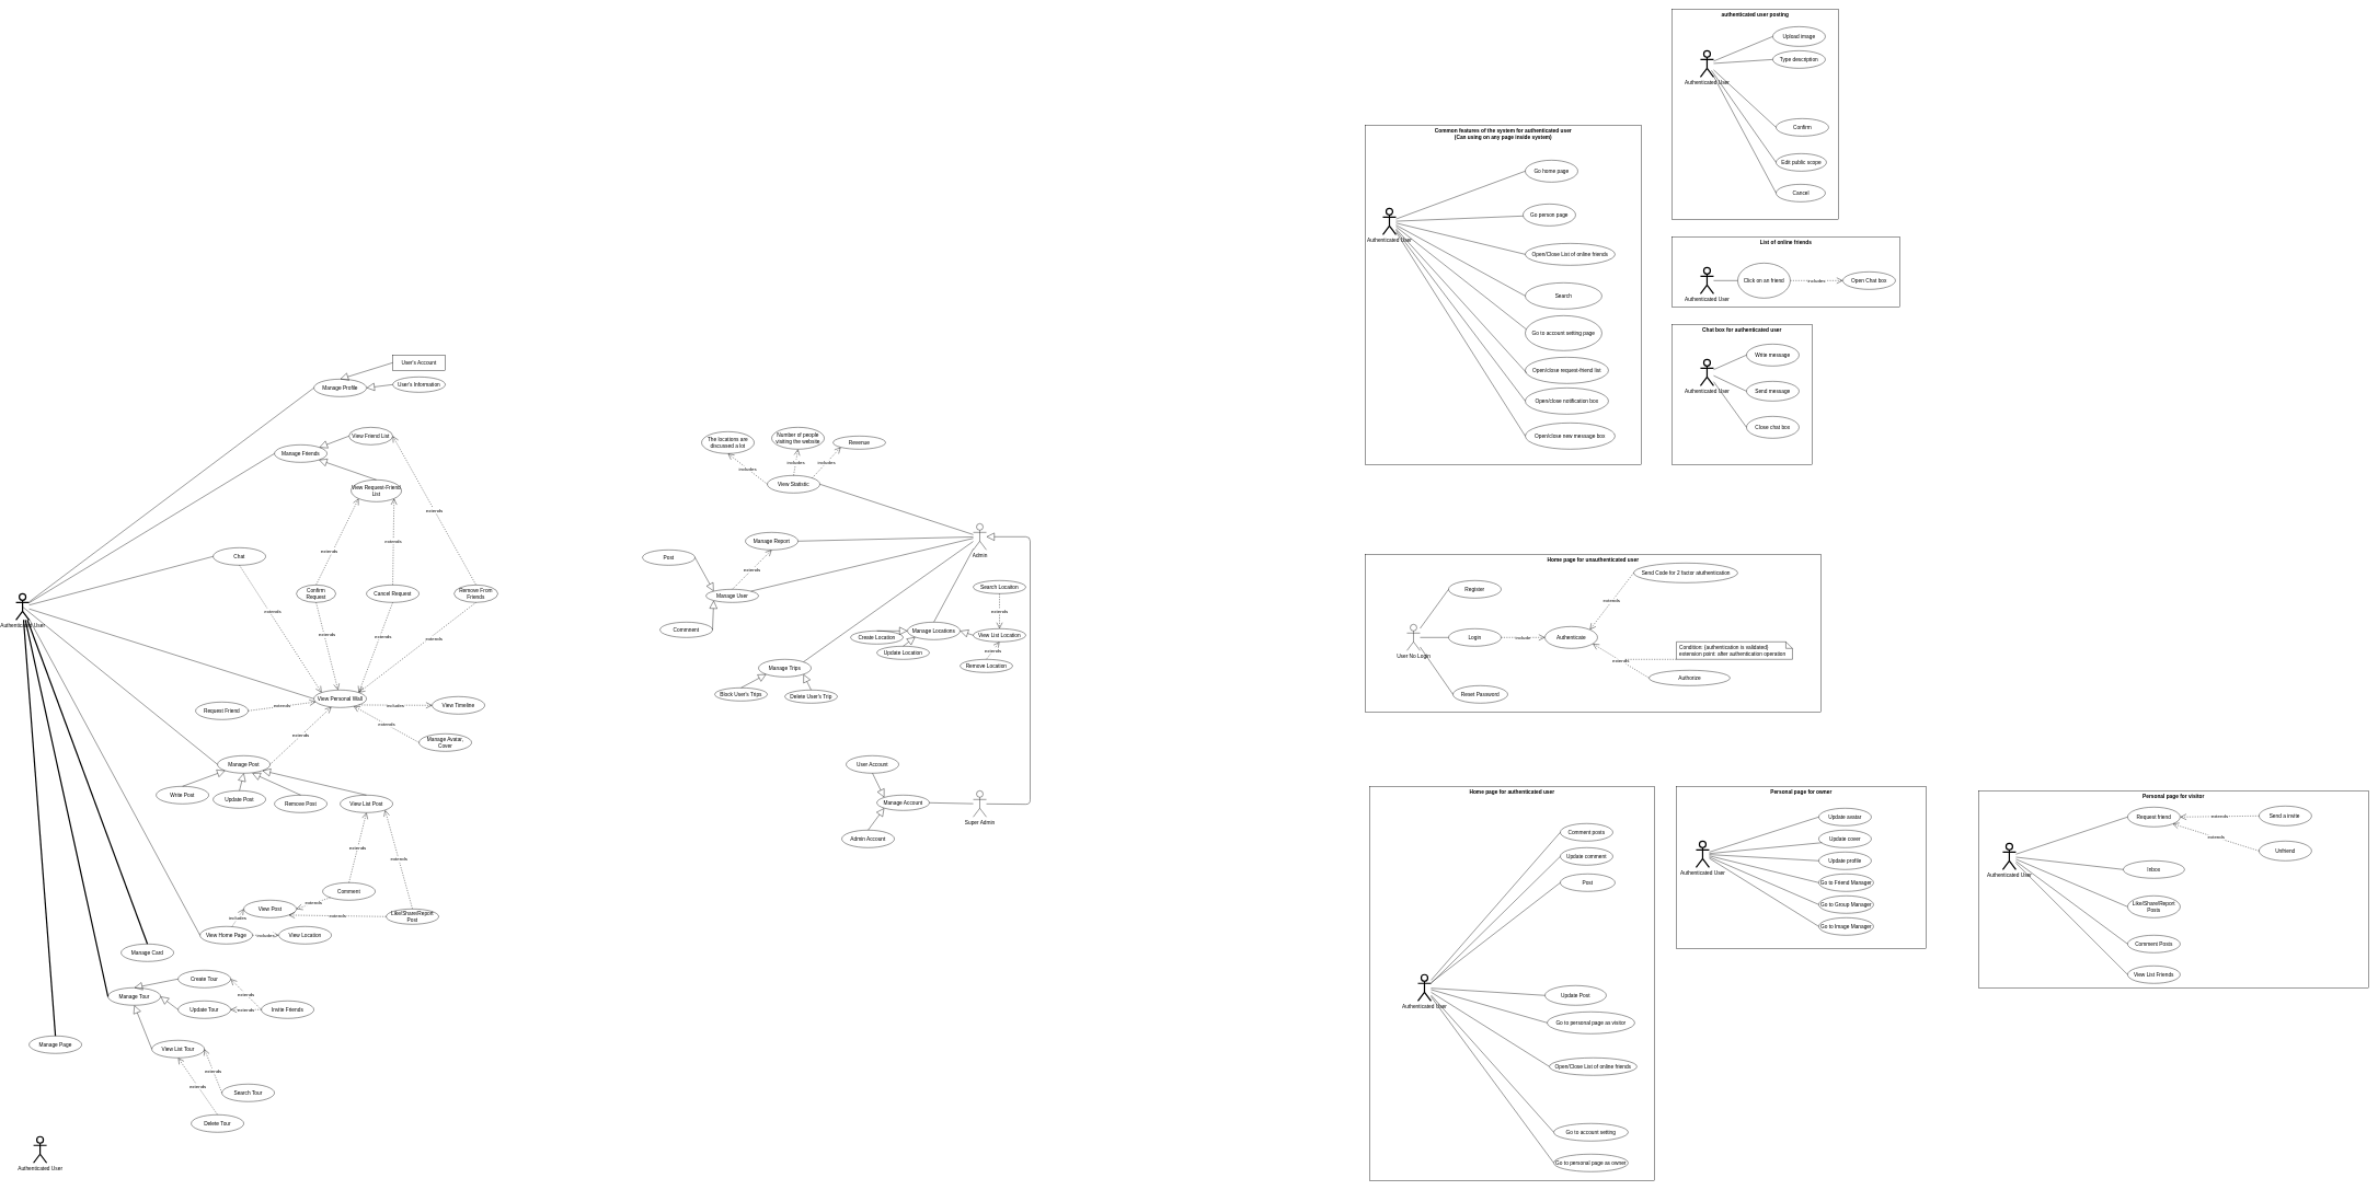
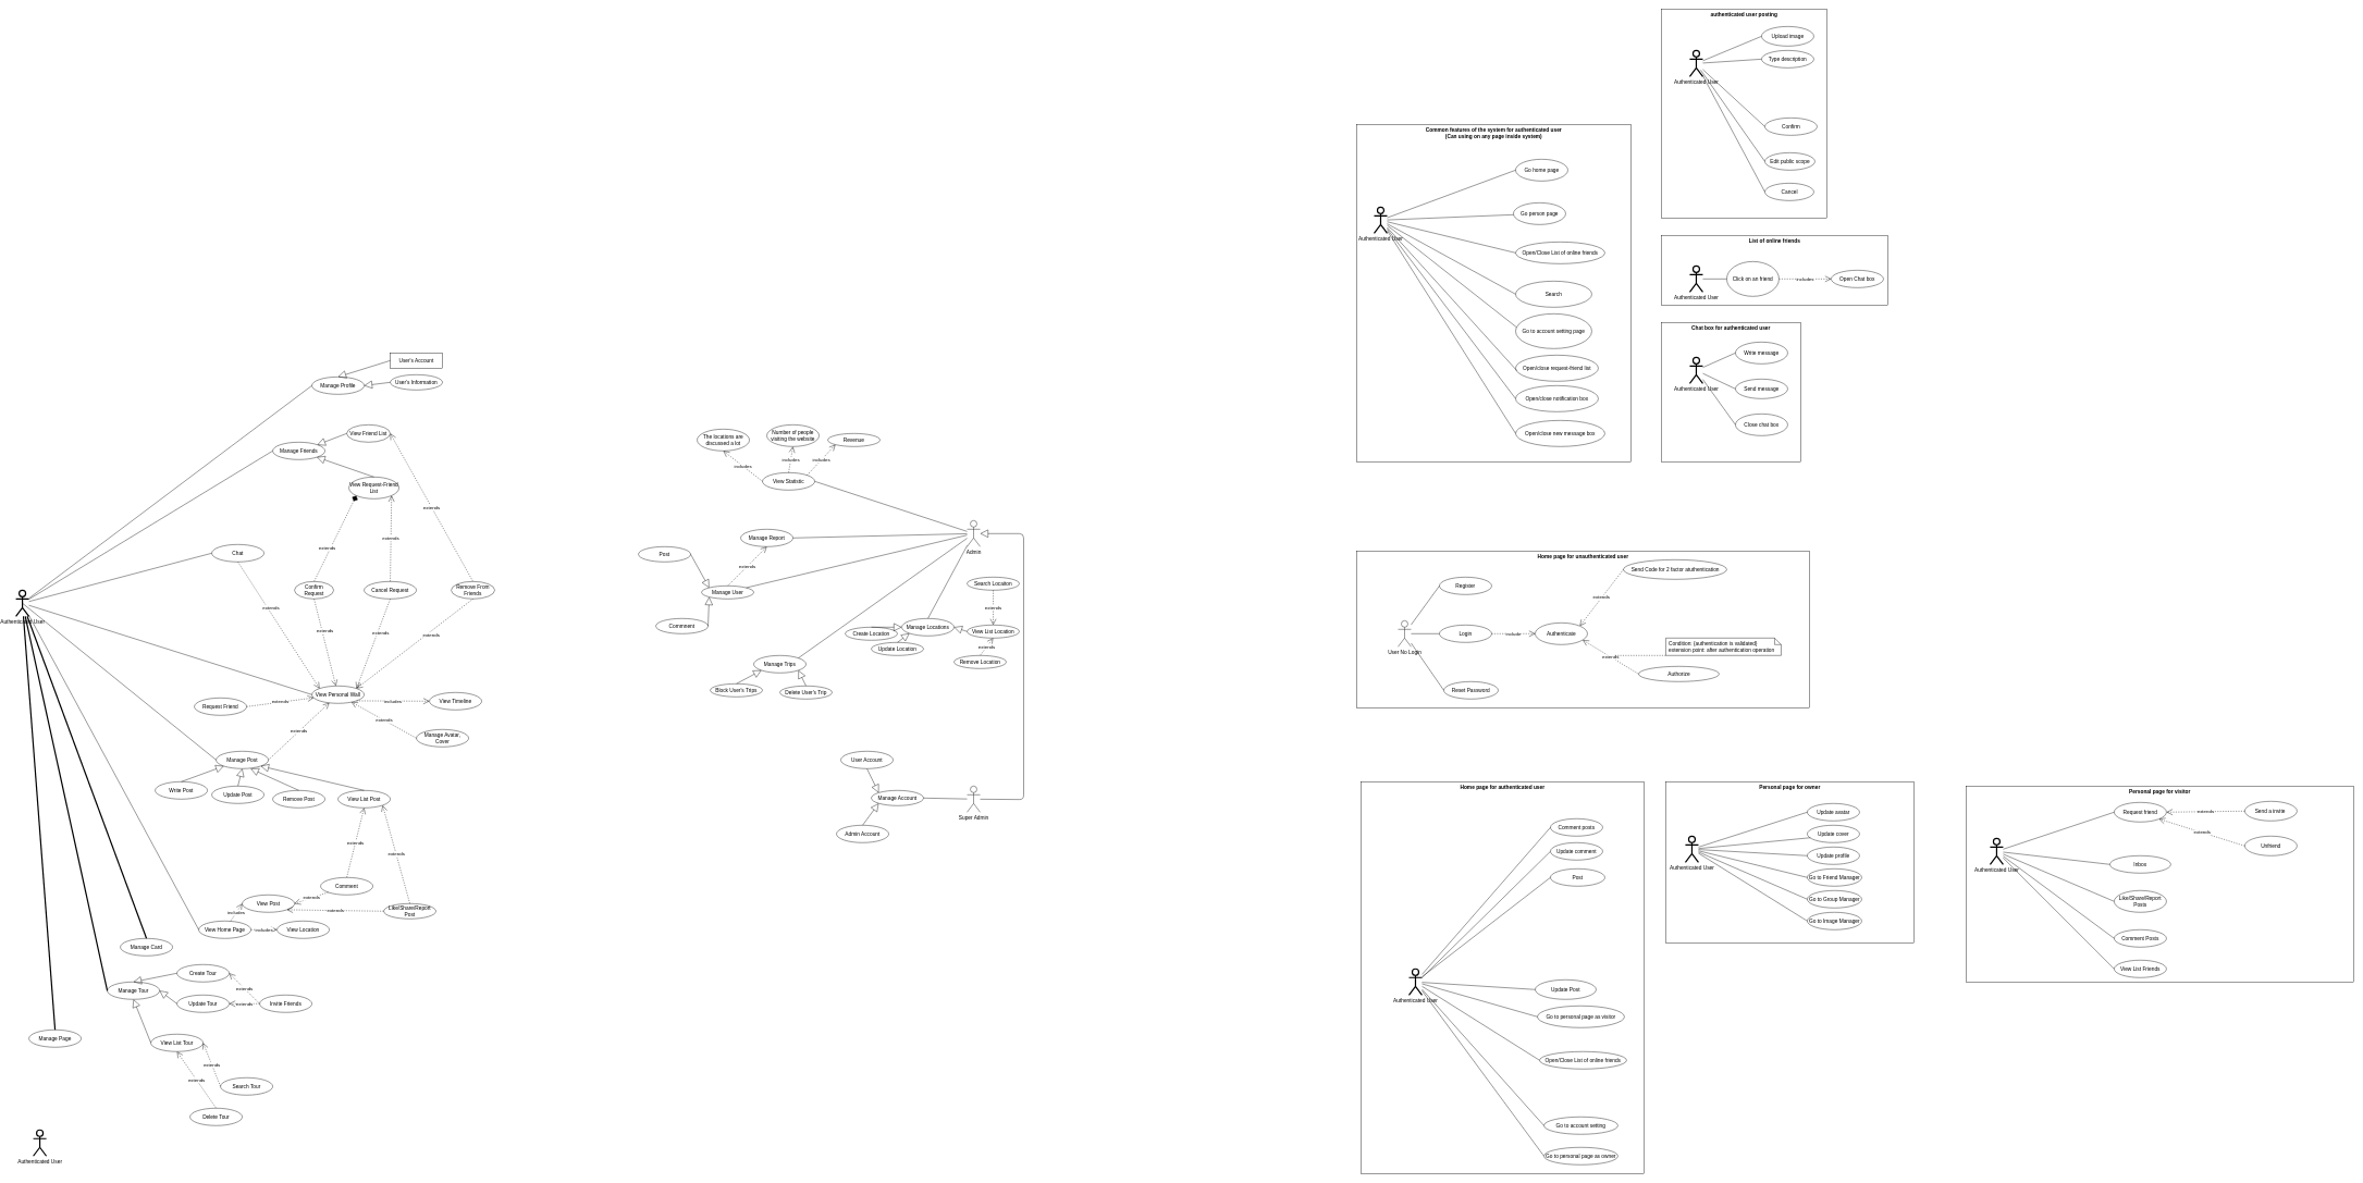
- <mxCell id="64" value="extends" style="endArrow=open;endSize=12;dashed=1;html=1;exitX=0.5;exitY=0;exitDx=0;exitDy=0;entryX=0;entryY=1;entryDx=0;entryDy=0;" parent="1" source="63" target="59" edge="1"><mxGeometry x="-0.25" y="7" width="160" relative="1" as="geometry"><mxPoint x="1496.963" y="1070.306" as="sourcePoint" /><mxPoint x="1060" y="1065" as="targetPoint" /><mxPoint as="offset" /></mxGeometry></mxCell>
+ <mxCell id="64" value="extends" style="endArrow=diamond;endSize=12;dashed=1;html=1;exitX=0.5;exitY=0;exitDx=0;exitDy=0;entryX=0;entryY=1;entryDx=0;entryDy=0;" parent="1" source="63" target="59" edge="1"><mxGeometry x="-0.25" y="7" width="160" relative="1" as="geometry"><mxPoint x="1496.963" y="1070.306" as="sourcePoint" /><mxPoint x="1060" y="1065" as="targetPoint" /><mxPoint as="offset" /></mxGeometry></mxCell>
